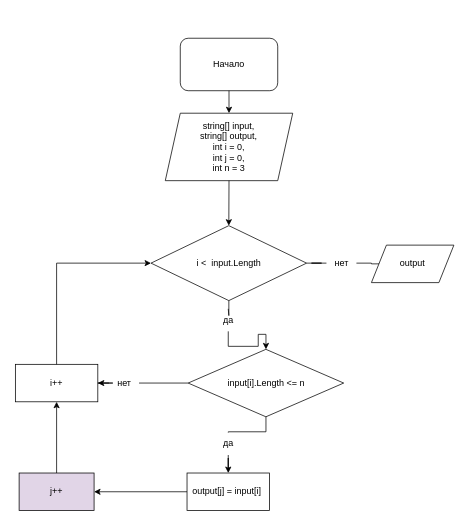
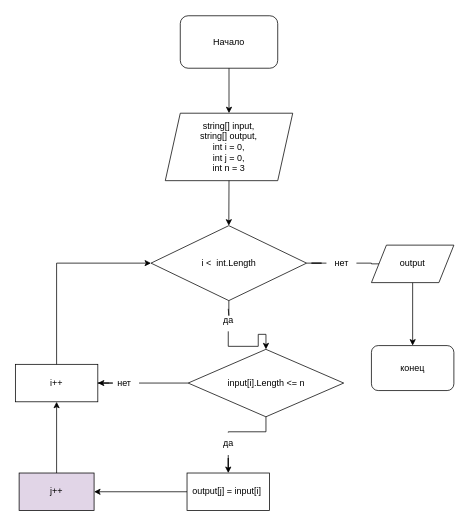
- <mxCell id="2" value="Начало" style="rounded=1;whiteSpace=wrap;html=1;" vertex="1" parent="1"><mxGeometry x="240" y="50" width="130" height="70" as="geometry" /></mxCell>
+ <mxCell id="2" value="Начало" style="rounded=1;whiteSpace=wrap;html=1;" vertex="1" parent="1"><mxGeometry x="240" y="20" width="130" height="70" as="geometry" /></mxCell>
- <mxCell id="6" value="i &amp;lt; &amp;nbsp;input.Length" style="rhombus;whiteSpace=wrap;html=1;" vertex="1" parent="1"><mxGeometry x="201" y="300" width="207.5" height="100" as="geometry" /></mxCell>
+ <mxCell id="6" value="i &amp;lt; &amp;nbsp;int.Length" style="rhombus;whiteSpace=wrap;html=1;" vertex="1" parent="1"><mxGeometry x="201" y="300" width="207.5" height="100" as="geometry" /></mxCell>
+ <mxCell id="7" value="" style="edgeStyle=orthogonalEdgeStyle;rounded=0;orthogonalLoop=1;jettySize=auto;html=1;" edge="1" parent="1" source="8" target="9"><mxGeometry relative="1" as="geometry" /></mxCell>
+ <mxCell id="9" value="конец" style="rounded=1;whiteSpace=wrap;html=1;" vertex="1" parent="1"><mxGeometry x="495" y="460" width="110" height="60" as="geometry" /></mxCell>
